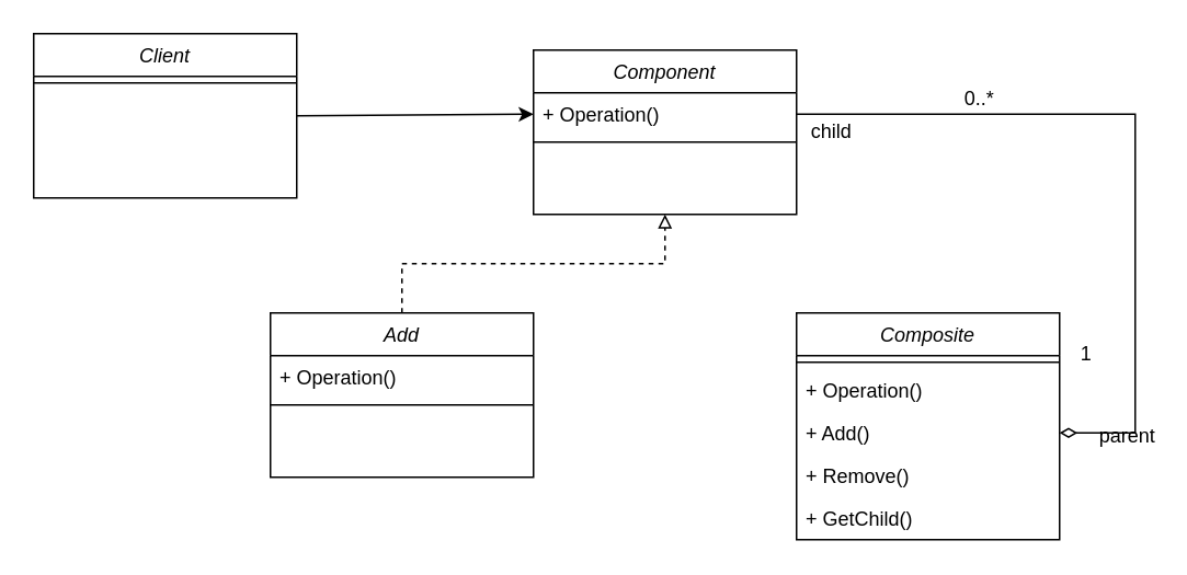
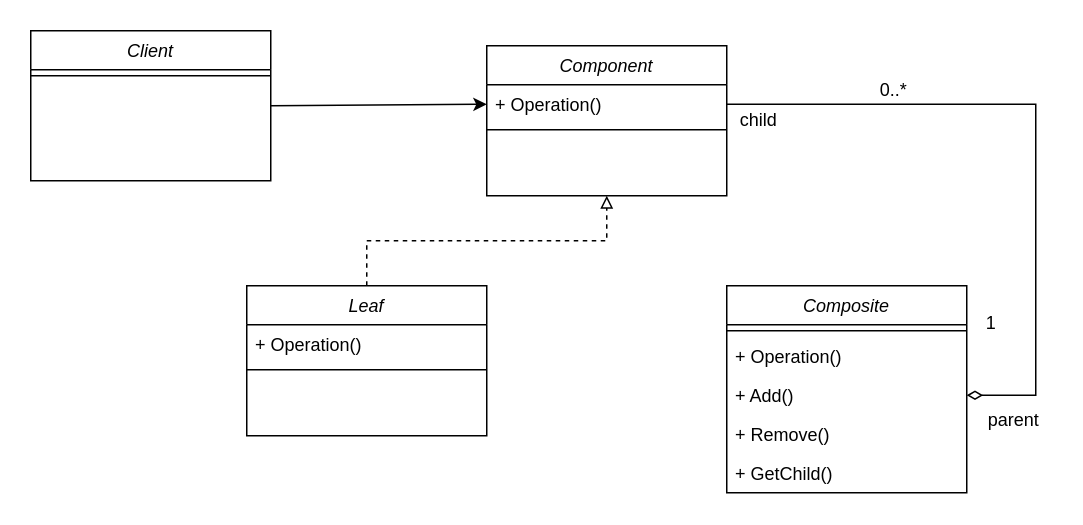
- <mxCell id="12" value="Add" style="swimlane;fontStyle=2;align=center;verticalAlign=top;childLayout=stackLayout;horizontal=1;startSize=26;horizontalStack=0;resizeParent=1;resizeLast=0;collapsible=1;marginBottom=0;rounded=0;shadow=0;strokeWidth=1;" parent="1" vertex="1"><mxGeometry x="164" y="190" width="160" height="100" as="geometry"><mxRectangle x="230" y="140" width="160" height="26" as="alternateBounds" /></mxGeometry></mxCell>
+ <mxCell id="12" value="Leaf" style="swimlane;fontStyle=2;align=center;verticalAlign=top;childLayout=stackLayout;horizontal=1;startSize=26;horizontalStack=0;resizeParent=1;resizeLast=0;collapsible=1;marginBottom=0;rounded=0;shadow=0;strokeWidth=1;" parent="1" vertex="1"><mxGeometry x="164" y="190" width="160" height="100" as="geometry"><mxRectangle x="230" y="140" width="160" height="26" as="alternateBounds" /></mxGeometry></mxCell>
- <mxCell id="18" value="parent" style="text;html=1;align=center;verticalAlign=middle;resizable=0;points=[];autosize=1;" parent="1" vertex="1"><mxGeometry x="660" y="255" width="50" height="20" as="geometry" /></mxCell>
+ <mxCell id="18" value="parent" style="text;html=1;align=center;verticalAlign=middle;resizable=0;points=[];autosize=1;" parent="1" vertex="1"><mxGeometry x="650" y="270" width="50" height="20" as="geometry" /></mxCell>
